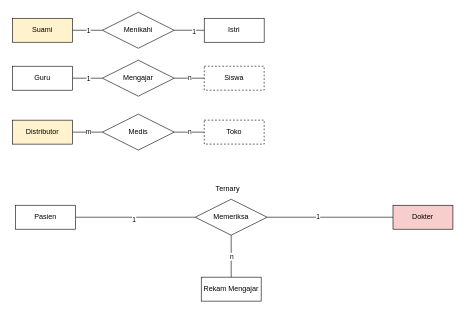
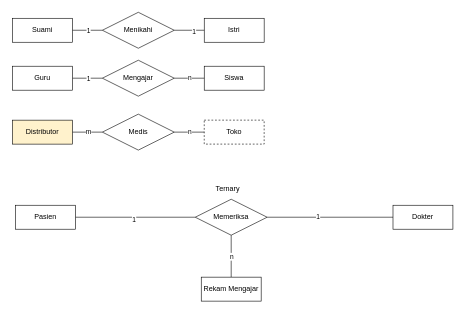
- <mxCell id="15" value="Suami" style="whiteSpace=wrap;html=1;align=center;fillColor=#fff2cc;" vertex="1" parent="1"><mxGeometry x="20" y="30" width="100" height="40" as="geometry" /></mxCell>
+ <mxCell id="15" value="Suami" style="whiteSpace=wrap;html=1;align=center;" vertex="1" parent="1"><mxGeometry x="20" y="30" width="100" height="40" as="geometry" /></mxCell>
- <mxCell id="23" value="Siswa" style="whiteSpace=wrap;html=1;align=center;dashed=1;" vertex="1" parent="1"><mxGeometry x="340" y="110" width="100" height="40" as="geometry" /></mxCell>
+ <mxCell id="23" value="Siswa" style="whiteSpace=wrap;html=1;align=center;" vertex="1" parent="1"><mxGeometry x="340" y="110" width="100" height="40" as="geometry" /></mxCell>
- <mxCell id="8" value="Dokter" style="whiteSpace=wrap;html=1;align=center;fillColor=#f8cecc;" vertex="1" parent="1"><mxGeometry x="655" y="342" width="100" height="40" as="geometry" /></mxCell>
+ <mxCell id="8" value="Dokter" style="whiteSpace=wrap;html=1;align=center;" vertex="1" parent="1"><mxGeometry x="655" y="342" width="100" height="40" as="geometry" /></mxCell>
